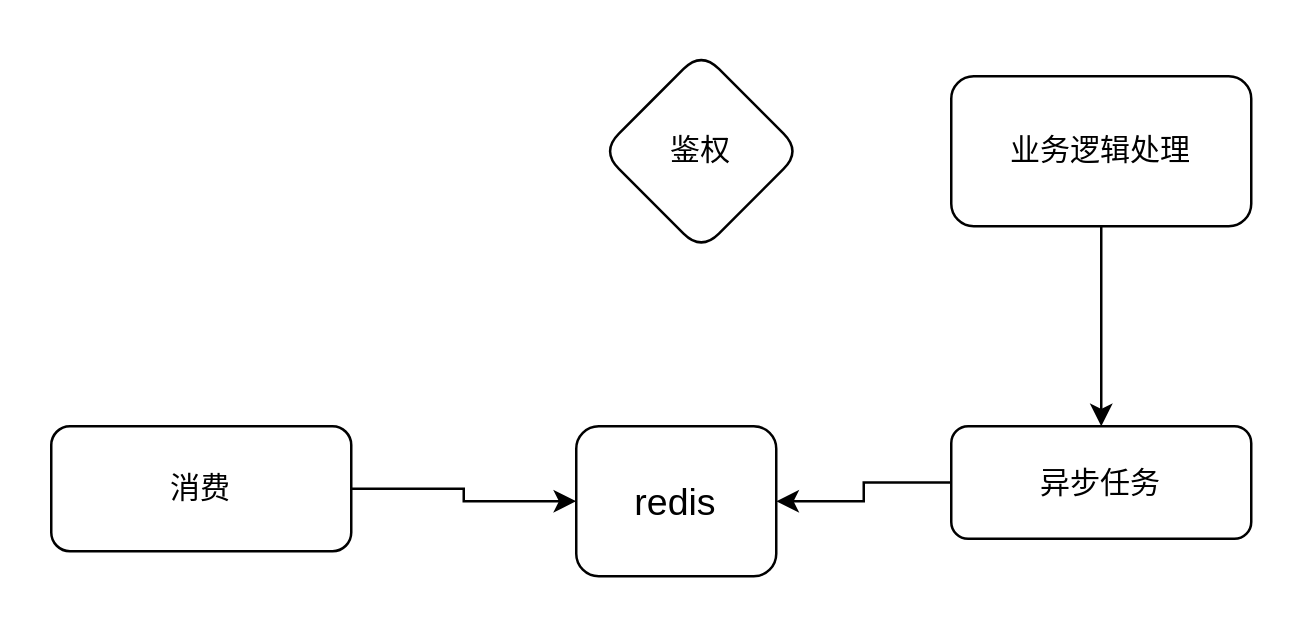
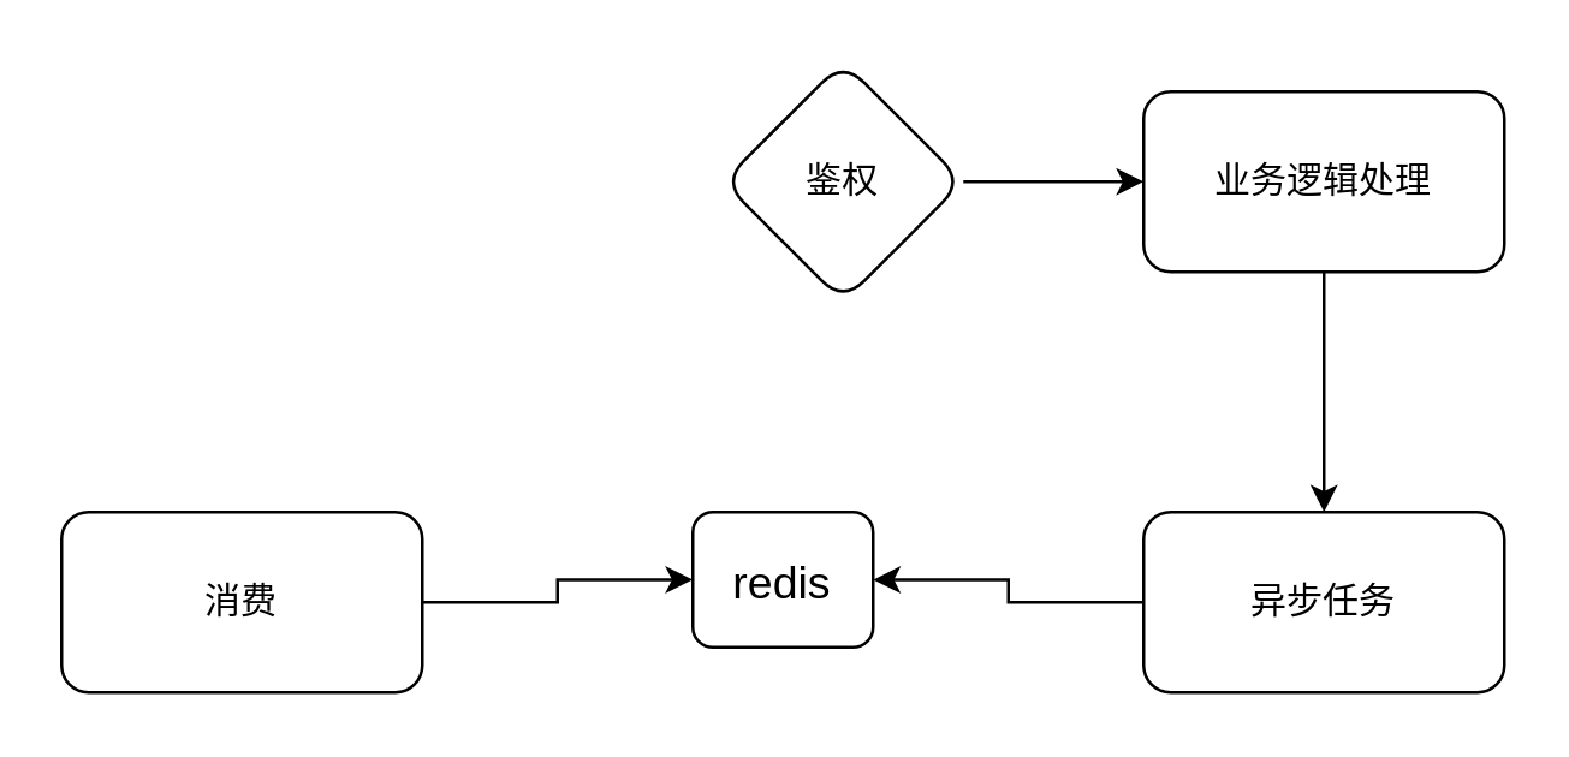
+ <mxCell id="2" value="" style="edgeStyle=orthogonalEdgeStyle;rounded=0;orthogonalLoop=1;jettySize=auto;html=1;" edge="1" parent="1" source="3" target="5"><mxGeometry relative="1" as="geometry" /></mxCell>
- <mxCell id="7" value="异步任务" style="whiteSpace=wrap;html=1;rounded=1;" vertex="1" parent="1"><mxGeometry x="380" y="170" width="120" height="45" as="geometry" /></mxCell>
+ <mxCell id="7" value="异步任务" style="whiteSpace=wrap;html=1;rounded=1;" vertex="1" parent="1"><mxGeometry x="380" y="170" width="120" height="60" as="geometry" /></mxCell>
- <mxCell id="9" value="消费" style="rounded=1;whiteSpace=wrap;html=1;" vertex="1" parent="1"><mxGeometry x="20" y="170" width="120" height="50" as="geometry" /></mxCell>
+ <mxCell id="9" value="消费" style="rounded=1;whiteSpace=wrap;html=1;" vertex="1" parent="1"><mxGeometry x="20" y="170" width="120" height="60" as="geometry" /></mxCell>
- <mxCell id="10" value="&lt;font style=&quot;font-size: 15px&quot;&gt;redis&lt;/font&gt;" style="rounded=1;whiteSpace=wrap;html=1;" vertex="1" parent="1"><mxGeometry x="230" y="170" width="80" height="60" as="geometry" /></mxCell>
+ <mxCell id="10" value="&lt;font style=&quot;font-size: 15px&quot;&gt;redis&lt;/font&gt;" style="rounded=1;whiteSpace=wrap;html=1;" vertex="1" parent="1"><mxGeometry x="230" y="170" width="60" height="45" as="geometry" /></mxCell>
